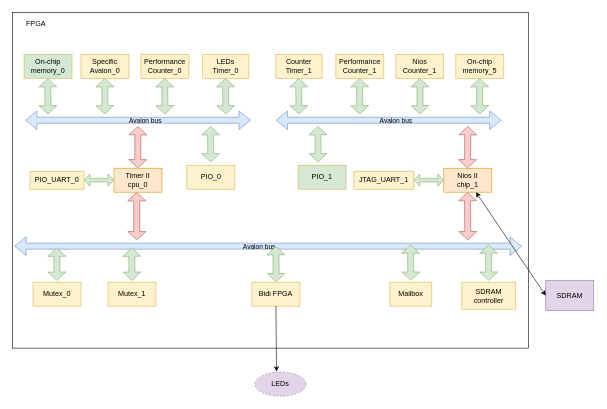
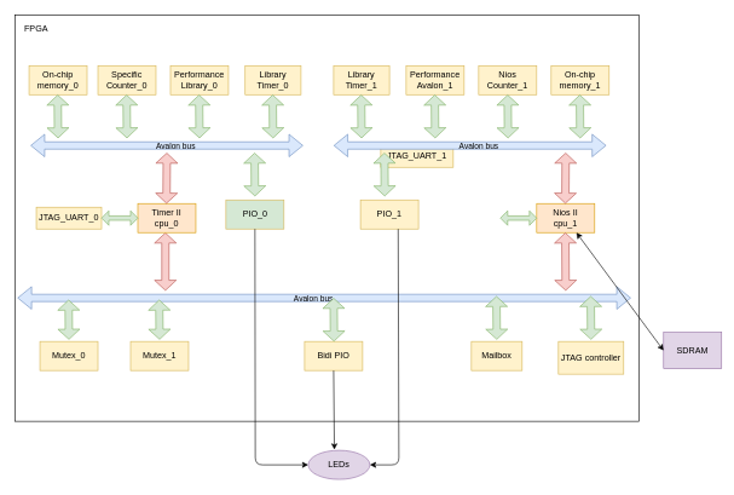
- <mxCell id="10" value="FPGA" style="text;html=1;strokeColor=none;fillColor=none;align=center;verticalAlign=middle;whiteSpace=wrap;rounded=0;" parent="1" vertex="1"><mxGeometry x="39" y="30" width="40" height="20" as="geometry" /></mxCell>
+ <mxCell id="10" value="FPGA" style="text;html=1;strokeColor=none;fillColor=none;align=center;verticalAlign=middle;whiteSpace=wrap;rounded=0;" parent="1" vertex="1"><mxGeometry x="29" y="30" width="40" height="20" as="geometry" /></mxCell>
- <mxCell id="52" value="On-chip memory_0" style="rounded=0;whiteSpace=wrap;html=1;labelBackgroundColor=none;align=center;fillColor=#d5e8d4;strokeColor=#d6b656;" parent="1" vertex="1"><mxGeometry x="39" width="80" height="40" as="geometry" y="90" /></mxCell>
+ <mxCell id="52" value="On-chip memory_0" style="rounded=0;whiteSpace=wrap;html=1;labelBackgroundColor=none;align=center;fillColor=#fff2cc;strokeColor=#d6b656;" parent="1" vertex="1"><mxGeometry x="39" width="80" height="40" as="geometry" y="90" /></mxCell>
- <mxCell id="12" value="Specific Avalon_0" style="rounded=0;whiteSpace=wrap;html=1;labelBackgroundColor=none;align=center;fillColor=#fff2cc;strokeColor=#d6b656;" parent="1" vertex="1"><mxGeometry x="134" width="80" height="40" as="geometry" y="90" /></mxCell>
+ <mxCell id="12" value="Specific Counter_0" style="rounded=0;whiteSpace=wrap;html=1;labelBackgroundColor=none;align=center;fillColor=#fff2cc;strokeColor=#d6b656;" parent="1" vertex="1"><mxGeometry x="134" width="80" height="40" as="geometry" y="90" /></mxCell>
- <mxCell id="7" value="Performance Counter_0" style="rounded=0;whiteSpace=wrap;html=1;labelBackgroundColor=none;align=center;fillColor=#fff2cc;strokeColor=#d6b656;" parent="1" vertex="1"><mxGeometry x="234" width="80" height="40" as="geometry" y="90" /></mxCell>
+ <mxCell id="7" value="Performance Library_0" style="rounded=0;whiteSpace=wrap;html=1;labelBackgroundColor=none;align=center;fillColor=#fff2cc;strokeColor=#d6b656;" parent="1" vertex="1"><mxGeometry x="234" width="80" height="40" as="geometry" y="90" /></mxCell>
- <mxCell id="6" value="LEDs Timer_0" style="rounded=0;whiteSpace=wrap;html=1;labelBackgroundColor=none;align=center;fillColor=#fff2cc;strokeColor=#d6b656;" parent="1" vertex="1"><mxGeometry x="337" width="77" height="40" as="geometry" y="90" /></mxCell>
+ <mxCell id="6" value="Library Timer_0" style="rounded=0;whiteSpace=wrap;html=1;labelBackgroundColor=none;align=center;fillColor=#fff2cc;strokeColor=#d6b656;" parent="1" vertex="1"><mxGeometry x="337" width="77" height="40" as="geometry" y="90" /></mxCell>
- <mxCell id="15" value="Counter Timer_1" style="rounded=0;whiteSpace=wrap;html=1;labelBackgroundColor=none;align=center;fillColor=#fff2cc;strokeColor=#d6b656;" parent="1" vertex="1"><mxGeometry x="459" width="77" height="40" as="geometry" y="90" /></mxCell>
+ <mxCell id="15" value="Library Timer_1" style="rounded=0;whiteSpace=wrap;html=1;labelBackgroundColor=none;align=center;fillColor=#fff2cc;strokeColor=#d6b656;" parent="1" vertex="1"><mxGeometry x="459" width="77" height="40" as="geometry" y="90" /></mxCell>
- <mxCell id="14" value="Performance Counter_1" style="rounded=0;whiteSpace=wrap;html=1;labelBackgroundColor=none;align=center;fillColor=#fff2cc;strokeColor=#d6b656;" parent="1" vertex="1"><mxGeometry x="559" width="80" height="40" as="geometry" y="90" /></mxCell>
+ <mxCell id="14" value="Performance Avalon_1" style="rounded=0;whiteSpace=wrap;html=1;labelBackgroundColor=none;align=center;fillColor=#fff2cc;strokeColor=#d6b656;" parent="1" vertex="1"><mxGeometry x="559" width="80" height="40" as="geometry" y="90" /></mxCell>
- <mxCell id="54" value="On-chip memory_5" style="rounded=0;whiteSpace=wrap;html=1;labelBackgroundColor=none;align=center;fillColor=#fff2cc;strokeColor=#d6b656;" parent="1" vertex="1"><mxGeometry x="759" width="80" height="40" as="geometry" y="90" /></mxCell>
+ <mxCell id="54" value="On-chip memory_1" style="rounded=0;whiteSpace=wrap;html=1;labelBackgroundColor=none;align=center;fillColor=#fff2cc;strokeColor=#d6b656;" parent="1" vertex="1"><mxGeometry x="759" width="80" height="40" as="geometry" y="90" /></mxCell>
- <mxCell id="5" value="PIO_0" style="rounded=0;whiteSpace=wrap;html=1;labelBackgroundColor=none;align=center;fillColor=#fff2cc;strokeColor=#d6b656;" parent="1" vertex="1"><mxGeometry x="310.5" y="275" width="80" height="40" as="geometry" /></mxCell>
+ <mxCell id="5" value="PIO_0" style="rounded=0;whiteSpace=wrap;html=1;labelBackgroundColor=none;align=center;fillColor=#d5e8d4;strokeColor=#d6b656;" parent="1" vertex="1"><mxGeometry x="310.5" y="275" width="80" height="40" as="geometry" /></mxCell>
- <mxCell id="19" value="PIO_1" style="rounded=0;whiteSpace=wrap;html=1;labelBackgroundColor=none;align=center;fillColor=#d5e8d4;strokeColor=#d6b656;" parent="1" vertex="1"><mxGeometry x="496" y="275" width="80" height="40" as="geometry" /></mxCell>
+ <mxCell id="19" value="PIO_1" style="rounded=0;whiteSpace=wrap;html=1;labelBackgroundColor=none;align=center;fillColor=#fff2cc;strokeColor=#d6b656;" parent="1" vertex="1"><mxGeometry x="496" y="275" width="80" height="40" as="geometry" /></mxCell>
- <mxCell id="9" value="PIO_UART_0" style="rounded=0;whiteSpace=wrap;html=1;labelBackgroundColor=none;align=center;fillColor=#fff2cc;strokeColor=#d6b656;" parent="1" vertex="1"><mxGeometry x="49" y="285" width="90" height="30" as="geometry" /></mxCell>
+ <mxCell id="9" value="JTAG_UART_0" style="rounded=0;whiteSpace=wrap;html=1;labelBackgroundColor=none;align=center;fillColor=#fff2cc;strokeColor=#d6b656;" parent="1" vertex="1"><mxGeometry x="49" y="285" width="90" height="30" as="geometry" /></mxCell>
- <mxCell id="18" value="JTAG_UART_1" style="rounded=0;whiteSpace=wrap;html=1;labelBackgroundColor=none;align=center;fillColor=#fff2cc;strokeColor=#d6b656;" parent="1" vertex="1"><mxGeometry x="589" y="285" width="100" height="30" as="geometry" /></mxCell>
+ <mxCell id="18" value="JTAG_UART_1" style="rounded=0;whiteSpace=wrap;html=1;labelBackgroundColor=none;align=center;fillColor=#fff2cc;strokeColor=#d6b656;" parent="1" vertex="1"><mxGeometry x="524" y="200" width="100" height="30" as="geometry" /></mxCell>
- <mxCell id="11" value="Nios II&lt;br&gt;chip_1" style="rounded=0;whiteSpace=wrap;html=1;labelBackgroundColor=none;align=center;fillColor=#ffe6cc;strokeColor=#d79b00;" parent="1" vertex="1"><mxGeometry x="739" y="280" width="80" height="40" as="geometry" /></mxCell>
+ <mxCell id="11" value="Nios II&lt;br&gt;cpu_1" style="rounded=0;whiteSpace=wrap;html=1;labelBackgroundColor=none;align=center;fillColor=#ffe6cc;strokeColor=#d79b00;" parent="1" vertex="1"><mxGeometry x="739" y="280" width="80" height="40" as="geometry" /></mxCell>
+ <mxCell id="45" value="" style="endArrow=classic;html=1;entryX=1;entryY=0.5;entryDx=0;entryDy=0;exitX=0.65;exitY=1;exitDx=0;exitDy=0;exitPerimeter=0;" parent="1" source="19" target="8" edge="1"><mxGeometry width="50" height="50" relative="1" as="geometry"><mxPoint x="549" y="510" as="sourcePoint" /><mxPoint x="639" y="480" as="targetPoint" /><Array as="points"><mxPoint x="549" y="640" /></Array></mxGeometry></mxCell>
- <mxCell id="23" value="Bidi FPGA" style="rounded=0;whiteSpace=wrap;html=1;labelBackgroundColor=none;align=center;fillColor=#fff2cc;strokeColor=#d6b656;" parent="1" vertex="1"><mxGeometry x="419" y="470" width="80" height="40" as="geometry" /></mxCell>
+ <mxCell id="23" value="Bidi PIO" style="rounded=0;whiteSpace=wrap;html=1;labelBackgroundColor=none;align=center;fillColor=#fff2cc;strokeColor=#d6b656;" parent="1" vertex="1"><mxGeometry x="419" y="470" width="80" height="40" as="geometry" /></mxCell>
- <mxCell id="16" value="SDRAM controller" style="rounded=0;whiteSpace=wrap;html=1;labelBackgroundColor=none;align=center;fillColor=#fff2cc;strokeColor=#d6b656;" parent="1" vertex="1"><mxGeometry x="769" y="470" width="90" height="45" as="geometry" /></mxCell>
+ <mxCell id="16" value="JTAG controller" style="rounded=0;whiteSpace=wrap;html=1;labelBackgroundColor=none;align=center;fillColor=#fff2cc;strokeColor=#d6b656;" parent="1" vertex="1"><mxGeometry x="769" y="470" width="90" height="45" as="geometry" /></mxCell>
- <mxCell id="17" value="SDRAM" style="rounded=0;whiteSpace=wrap;html=1;labelBackgroundColor=none;align=center;fillColor=#e1d5e7;strokeColor=#9673a6;" parent="1" vertex="1"><mxGeometry x="909" y="467.5" width="80" height="50" as="geometry" /></mxCell>
+ <mxCell id="17" value="SDRAM" style="rounded=0;whiteSpace=wrap;html=1;labelBackgroundColor=none;align=center;fillColor=#e1d5e7;strokeColor=#9673a6;" parent="1" vertex="1"><mxGeometry x="914" y="457.5" width="80" height="50" as="geometry" /></mxCell>
+ <mxCell id="43" value="" style="endArrow=classic;html=1;entryX=0;entryY=0.5;entryDx=0;entryDy=0;exitX=0.5;exitY=1;exitDx=0;exitDy=0;" parent="1" source="5" target="8" edge="1"><mxGeometry width="50" height="50" relative="1" as="geometry"><mxPoint x="589" y="330" as="sourcePoint" /><mxPoint x="639" y="280" as="targetPoint" /><Array as="points"><mxPoint x="351" y="640" /></Array></mxGeometry></mxCell>
- <mxCell id="8" value="LEDs" style="ellipse;whiteSpace=wrap;html=1;labelBackgroundColor=none;align=center;fillColor=#e1d5e7;strokeColor=#9673a6;dashed=1;" parent="1" vertex="1"><mxGeometry x="424" y="620" width="85" height="40" as="geometry" /></mxCell>
+ <mxCell id="8" value="LEDs" style="ellipse;whiteSpace=wrap;html=1;labelBackgroundColor=none;align=center;fillColor=#e1d5e7;strokeColor=#9673a6;" parent="1" vertex="1"><mxGeometry x="424" y="620" width="85" height="40" as="geometry" /></mxCell>
